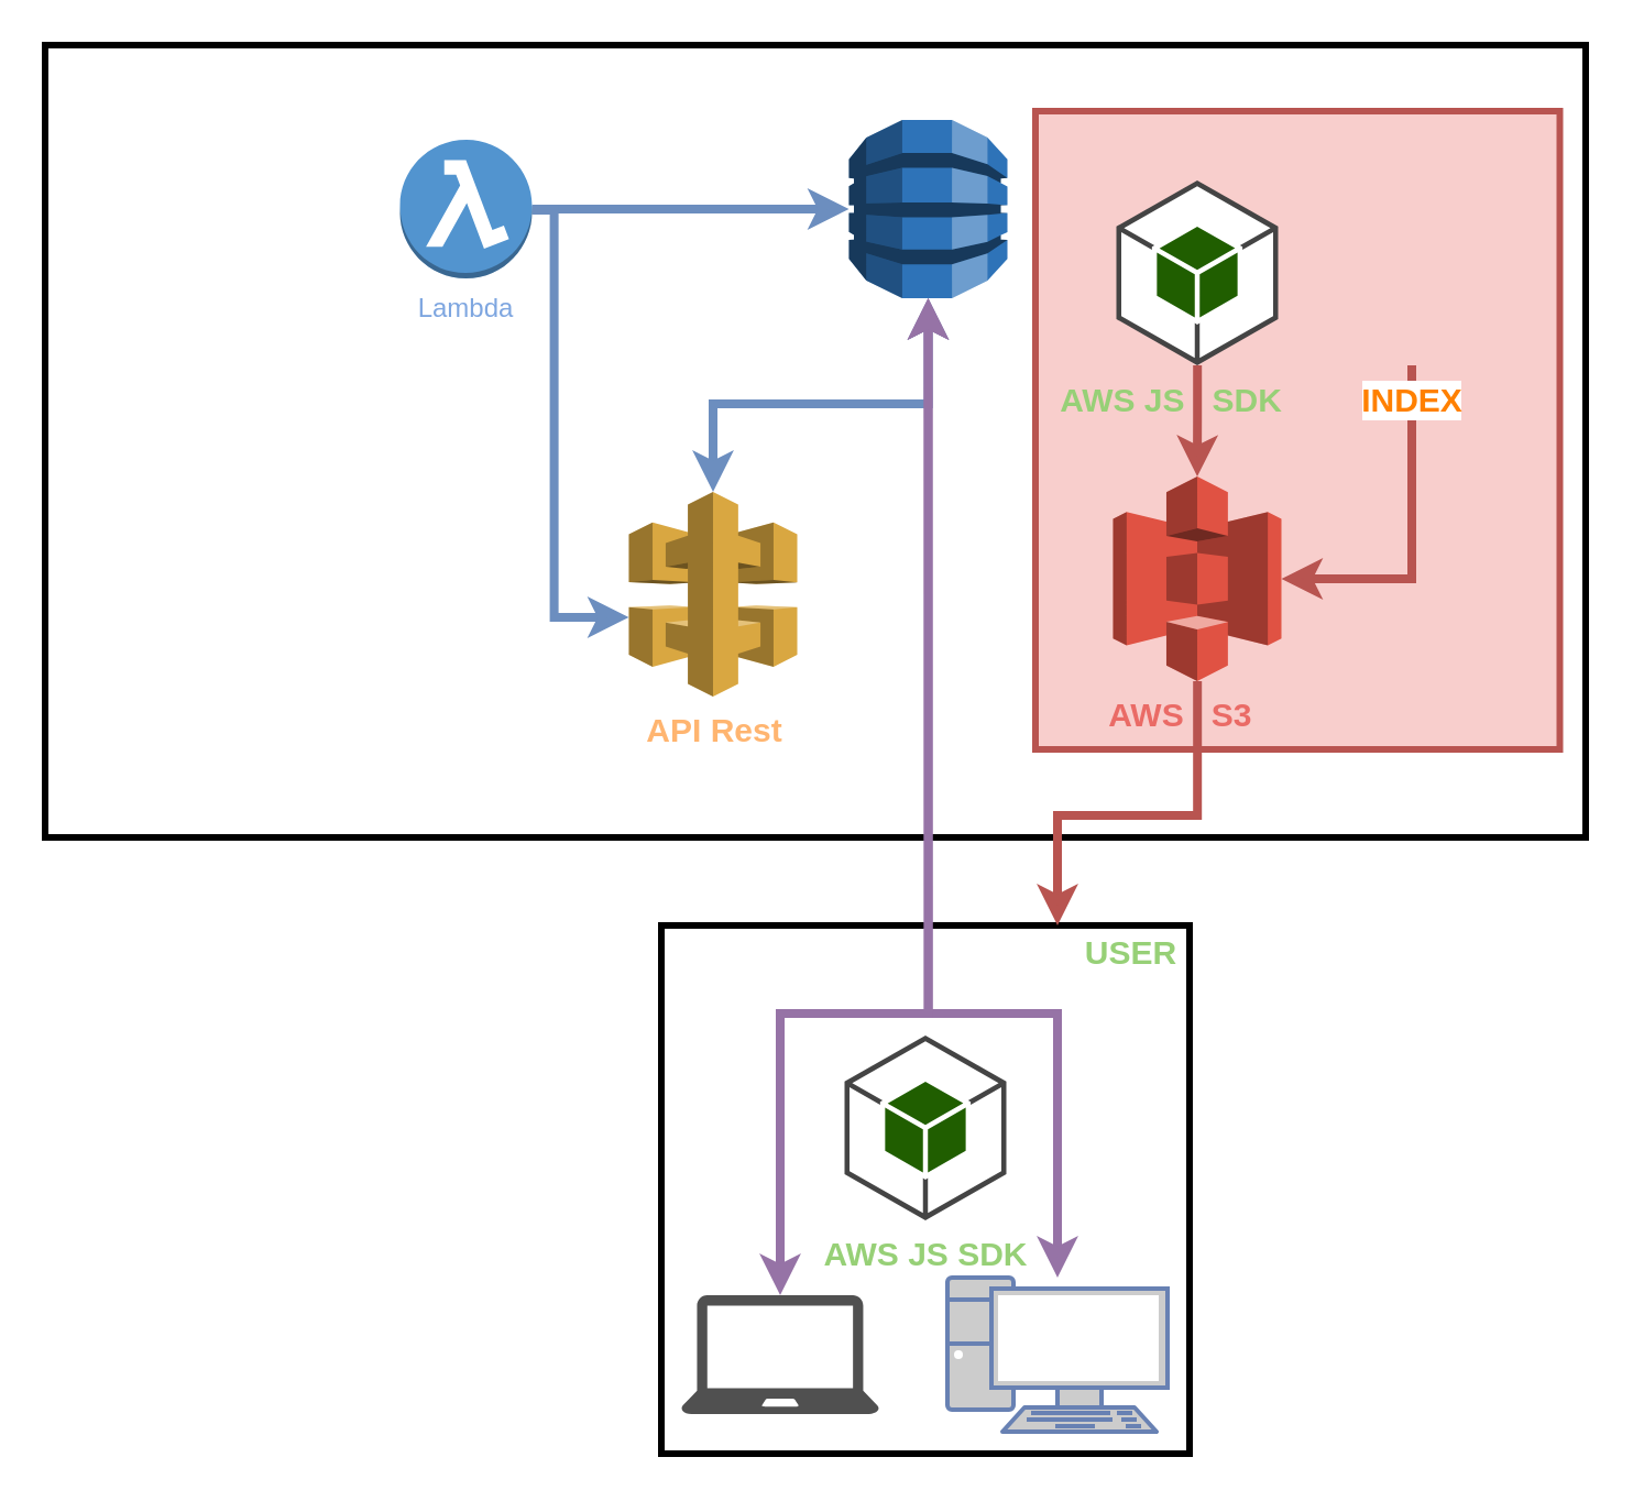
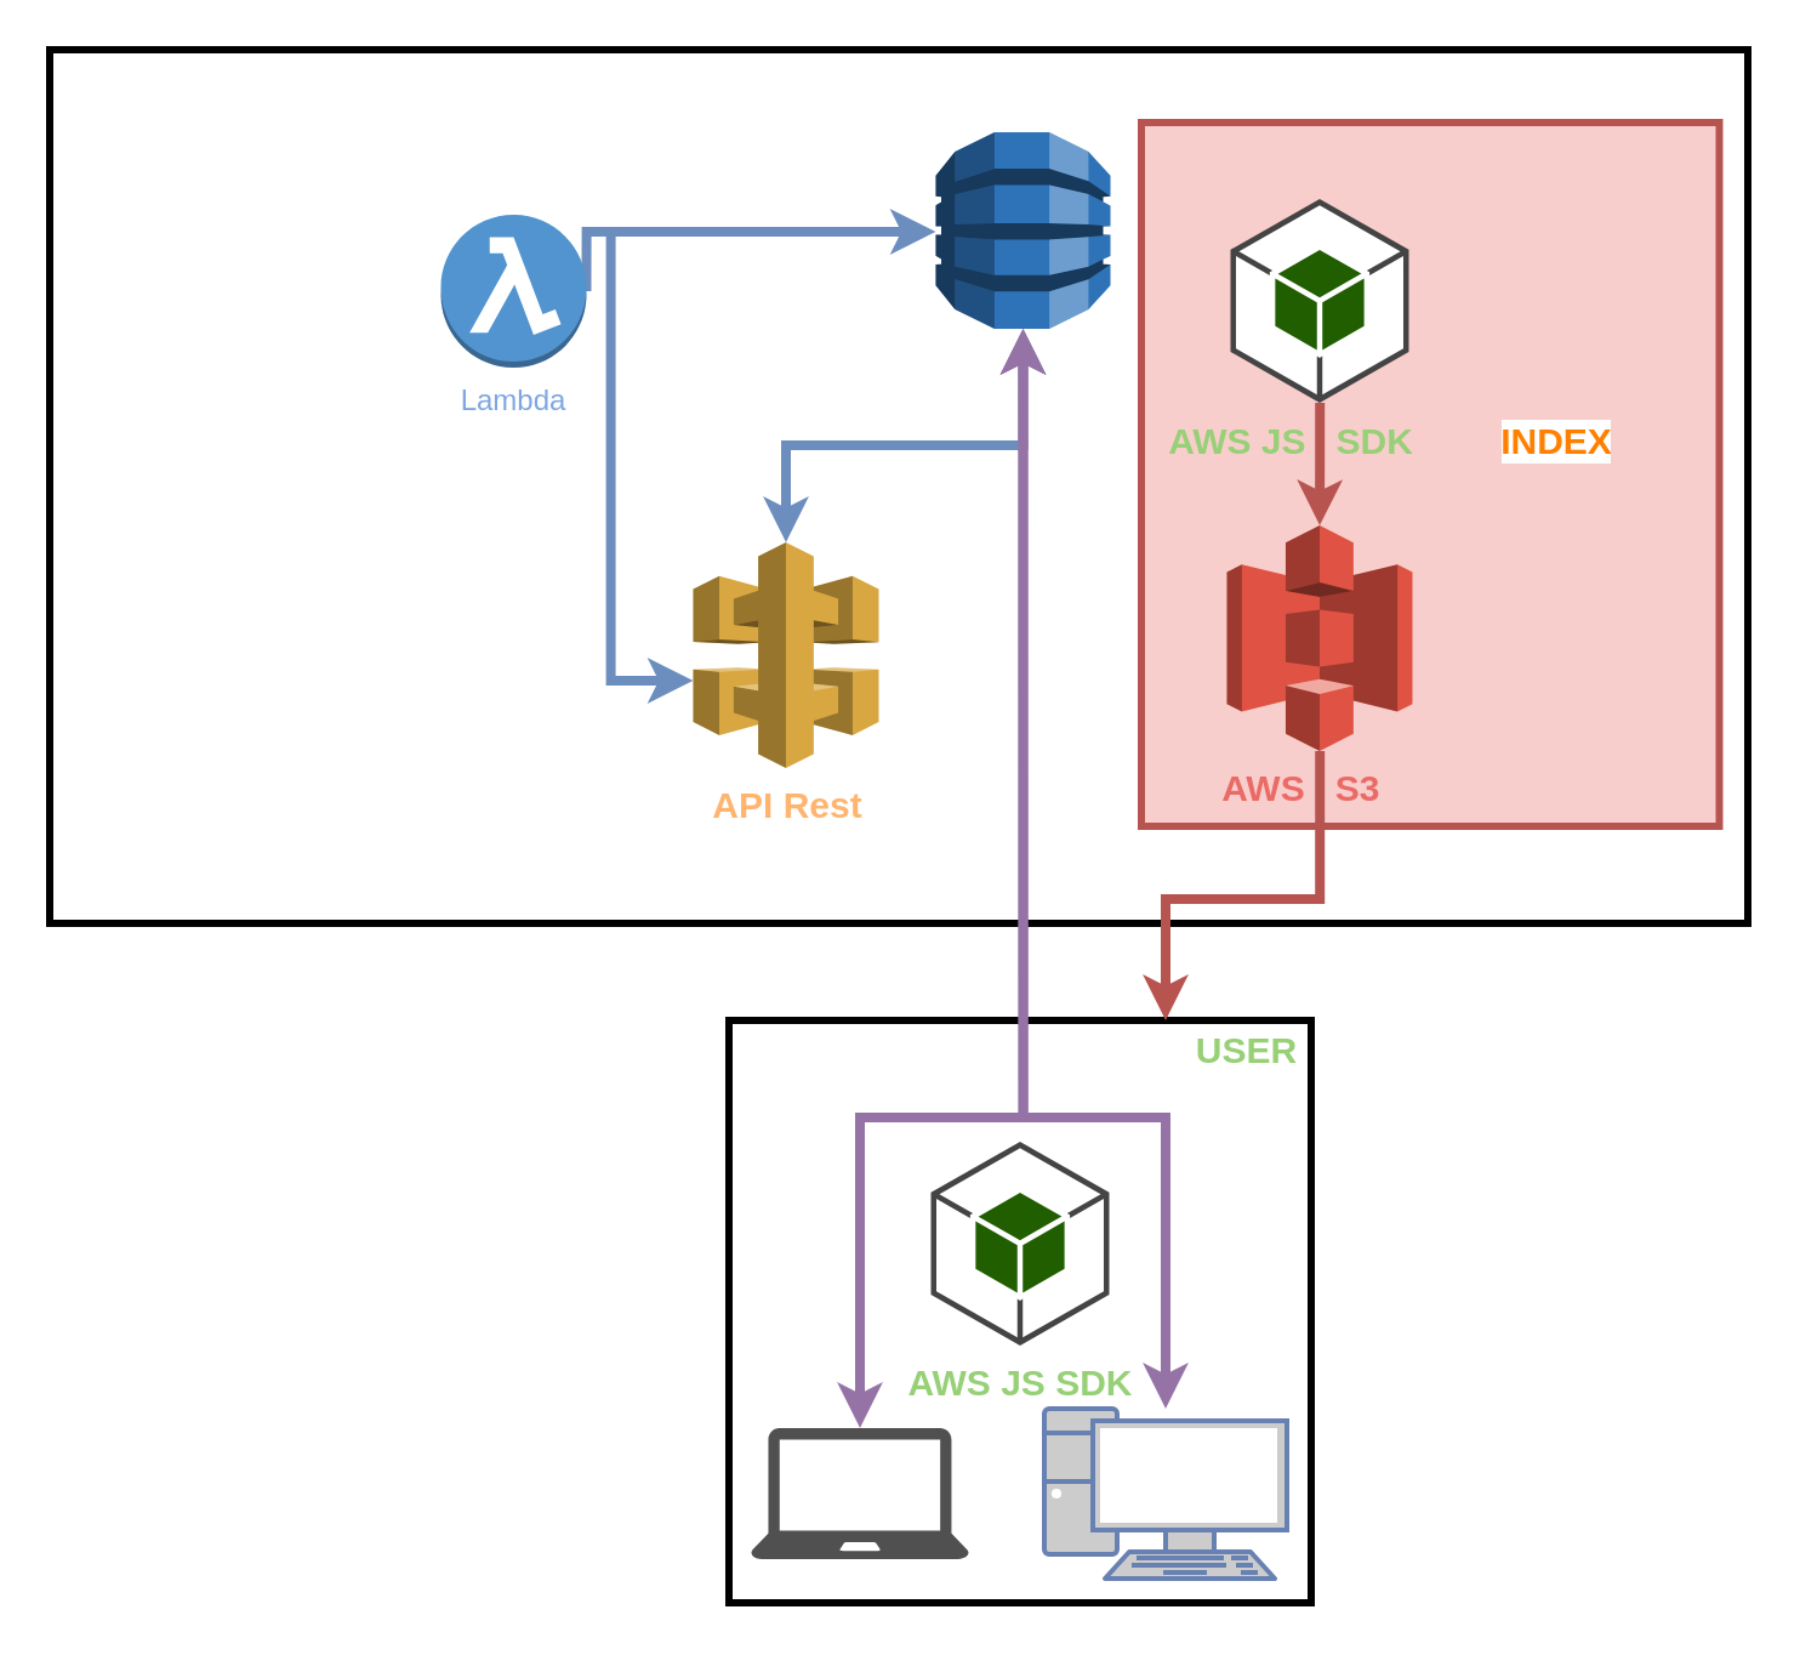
- <mxCell id="14" value="&lt;font color=&quot;#7ea6e0&quot;&gt;Lambda&lt;/font&gt;" style="outlineConnect=0;dashed=0;verticalLabelPosition=bottom;verticalAlign=top;align=center;html=1;shape=mxgraph.aws3.lambda_function;fillColor=#5294CF;gradientColor=none;" parent="10" vertex="1"><mxGeometry x="123" y="18" width="60" height="63" as="geometry" /></mxCell>
+ <mxCell id="14" value="&lt;font color=&quot;#7ea6e0&quot;&gt;Lambda&lt;/font&gt;" style="outlineConnect=0;dashed=0;verticalLabelPosition=bottom;verticalAlign=top;align=center;html=1;shape=mxgraph.aws3.lambda_function;fillColor=#5294CF;gradientColor=none;" parent="10" vertex="1"><mxGeometry x="123" y="43" width="60" height="63" as="geometry" /></mxCell>
- <mxCell id="22" style="edgeStyle=orthogonalEdgeStyle;rounded=0;orthogonalLoop=1;jettySize=auto;html=1;exitX=0.5;exitY=1;exitDx=0;exitDy=0;entryX=1;entryY=0.5;entryDx=0;entryDy=0;entryPerimeter=0;fillColor=#f8cecc;strokeColor=#b85450;strokeWidth=4;" edge="1" parent="17" source="23" target="19"><mxGeometry relative="1" as="geometry" /></mxCell>
